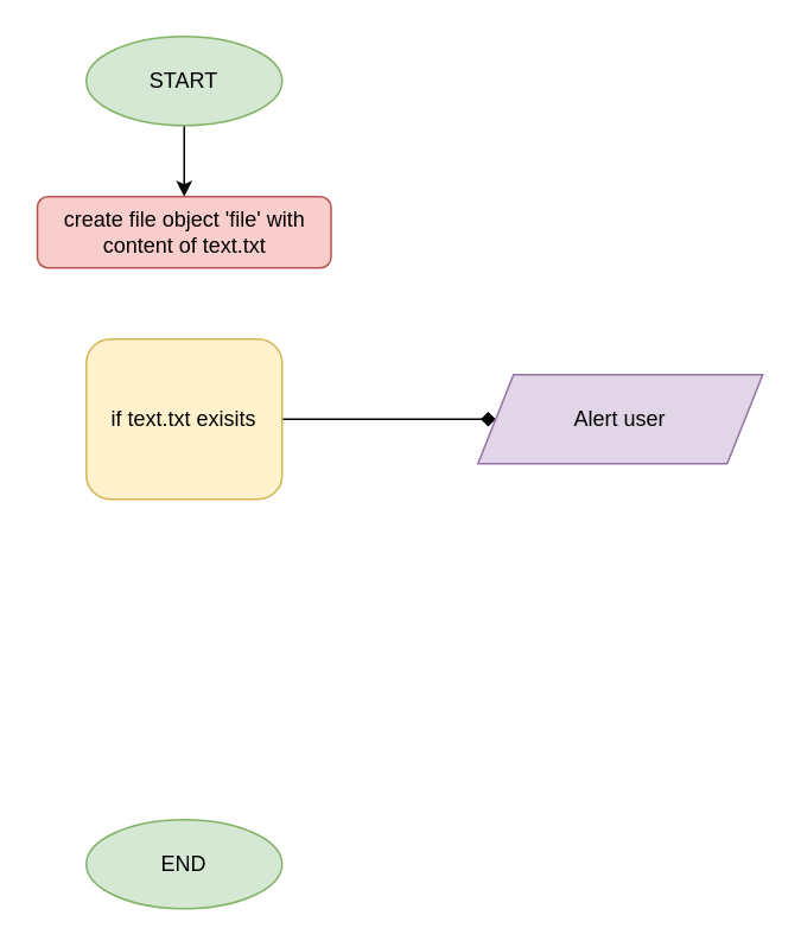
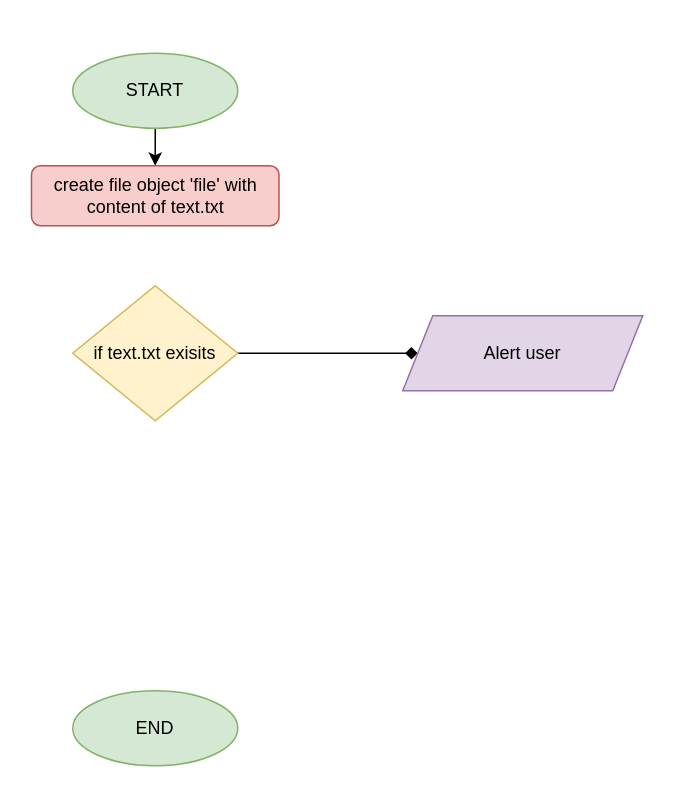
- <mxCell id="3" value="START" style="ellipse;whiteSpace=wrap;html=1;fillColor=#d5e8d4;strokeColor=#82b366;" vertex="1" parent="1"><mxGeometry x="48" y="20" width="110" height="50" as="geometry" /></mxCell>
+ <mxCell id="3" value="START" style="ellipse;whiteSpace=wrap;html=1;fillColor=#d5e8d4;strokeColor=#82b366;" vertex="1" parent="1"><mxGeometry x="48" y="35" width="110" height="50" as="geometry" /></mxCell>
- <mxCell id="7" value="if text.txt exisits" style="whiteSpace=wrap;html=1;fillColor=#fff2cc;strokeColor=#d6b656;rounded=1;" vertex="1" parent="1"><mxGeometry x="48" y="190" width="110" height="90" as="geometry" /></mxCell>
+ <mxCell id="7" value="if text.txt exisits" style="rhombus;whiteSpace=wrap;html=1;fillColor=#fff2cc;strokeColor=#d6b656;" vertex="1" parent="1"><mxGeometry x="48" y="190" width="110" height="90" as="geometry" /></mxCell>
